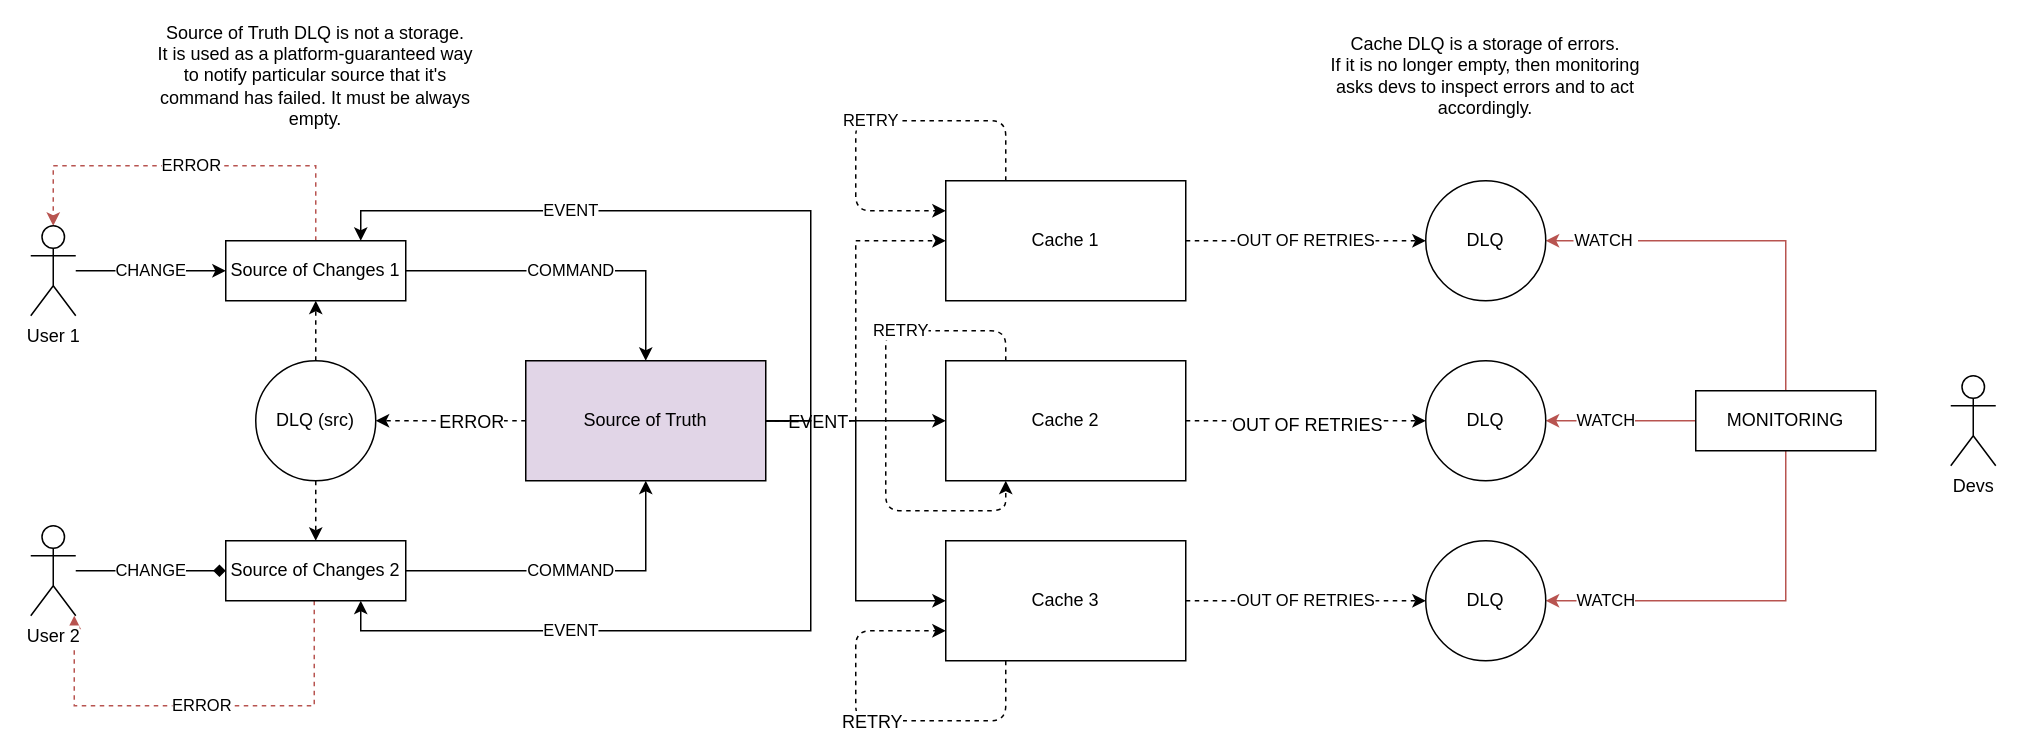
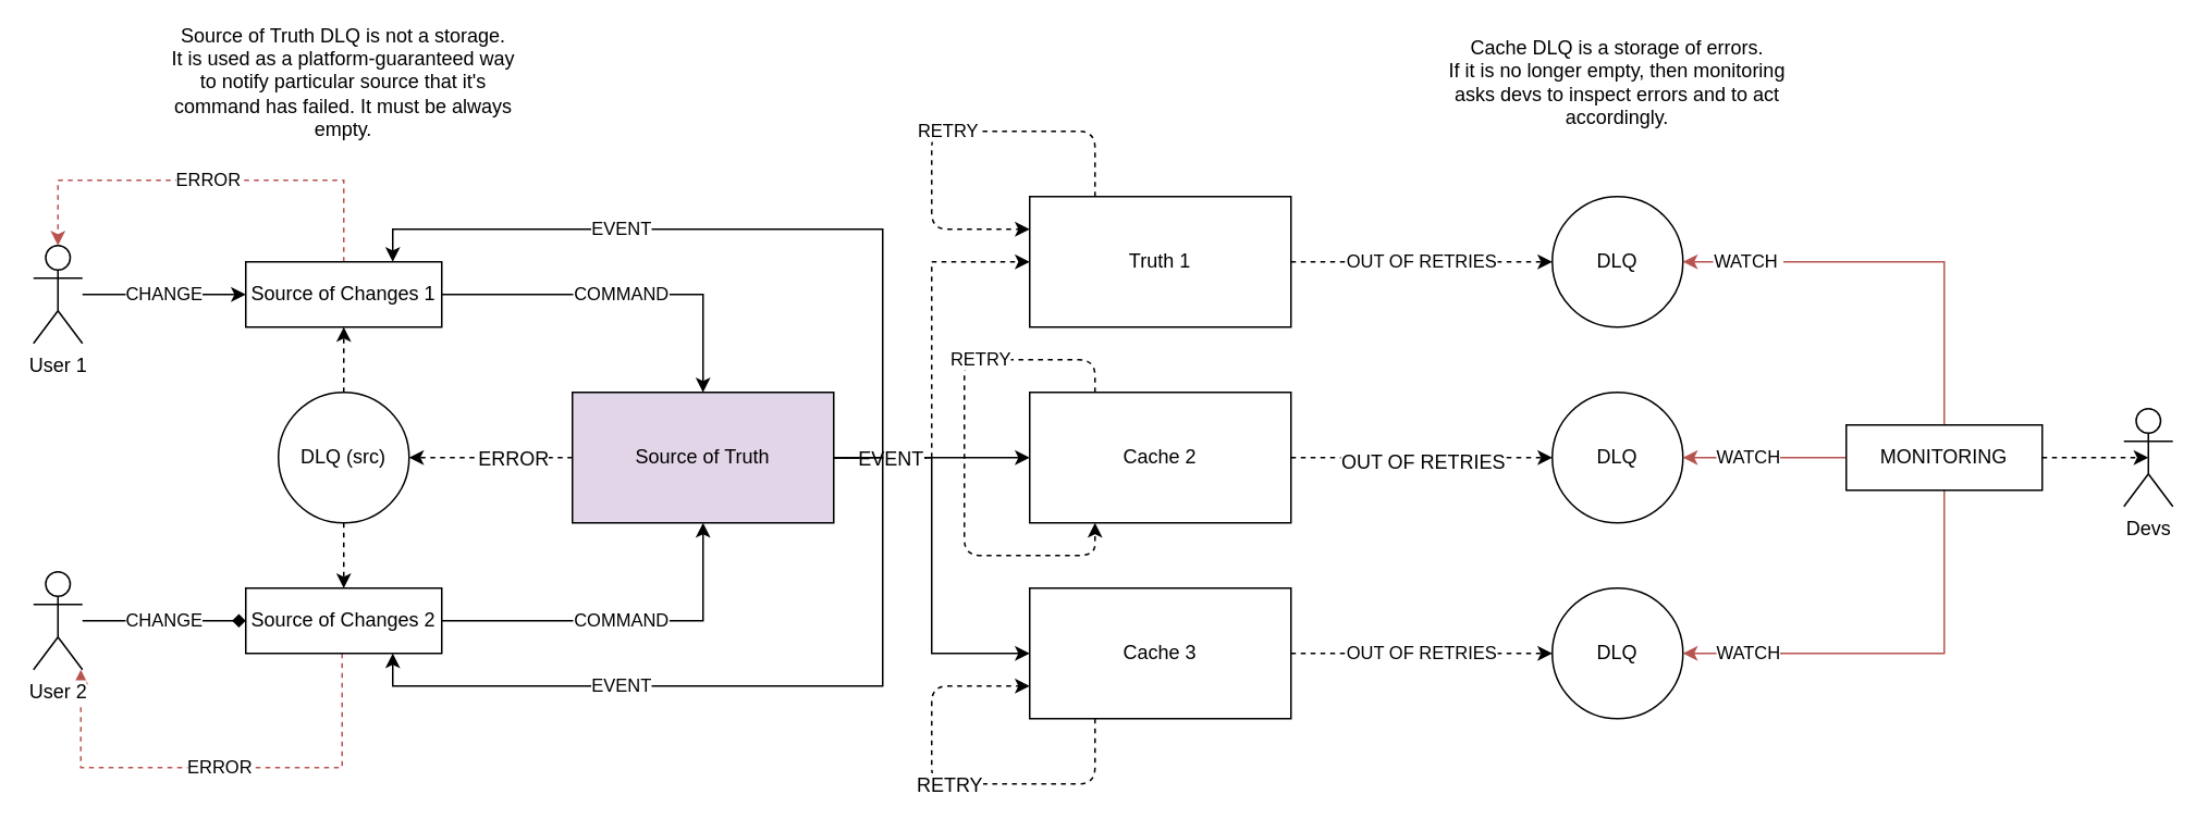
- <mxCell id="18" value="Cache 1" style="rounded=0;whiteSpace=wrap;html=1;" parent="1" vertex="1"><mxGeometry x="630" y="120" width="160" height="80" as="geometry" /></mxCell>
+ <mxCell id="18" value="Truth 1" style="rounded=0;whiteSpace=wrap;html=1;" parent="1" vertex="1"><mxGeometry x="630" y="120" width="160" height="80" as="geometry" /></mxCell>
+ <mxCell id="27" style="edgeStyle=orthogonalEdgeStyle;rounded=0;orthogonalLoop=1;jettySize=auto;html=1;entryX=0.5;entryY=0.5;entryDx=0;entryDy=0;entryPerimeter=0;dashed=1;strokeColor=#000000;" parent="1" source="31" target="32" edge="1"><mxGeometry relative="1" as="geometry" /></mxCell>
